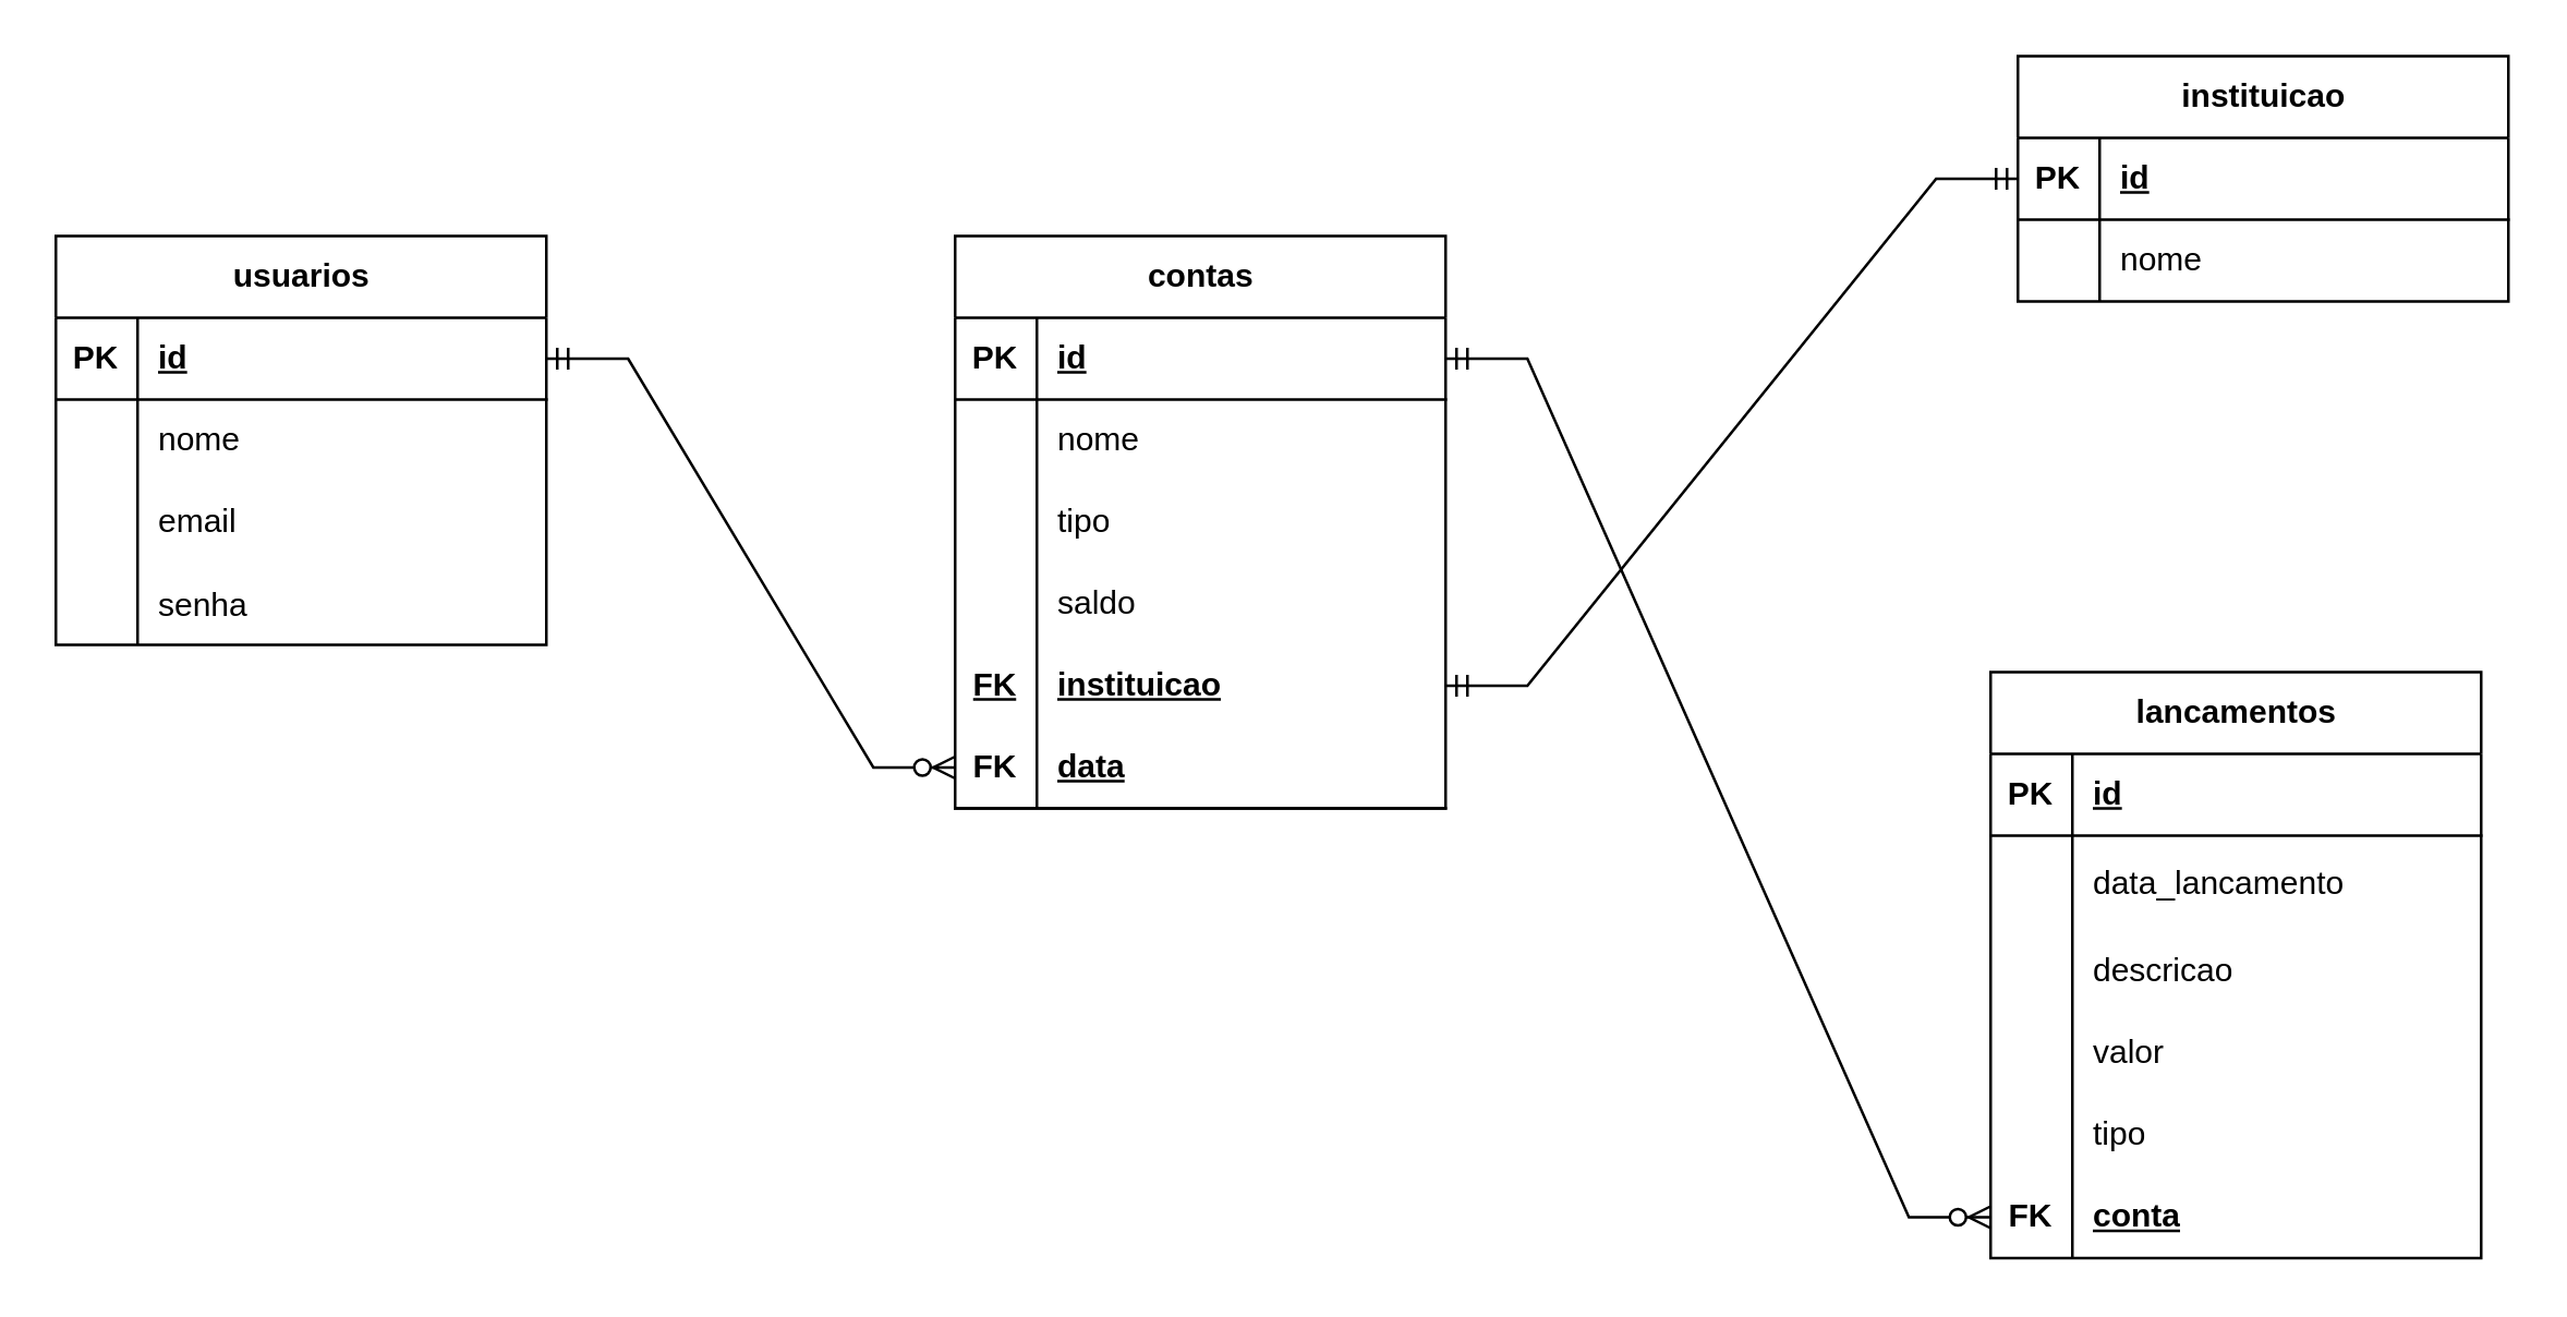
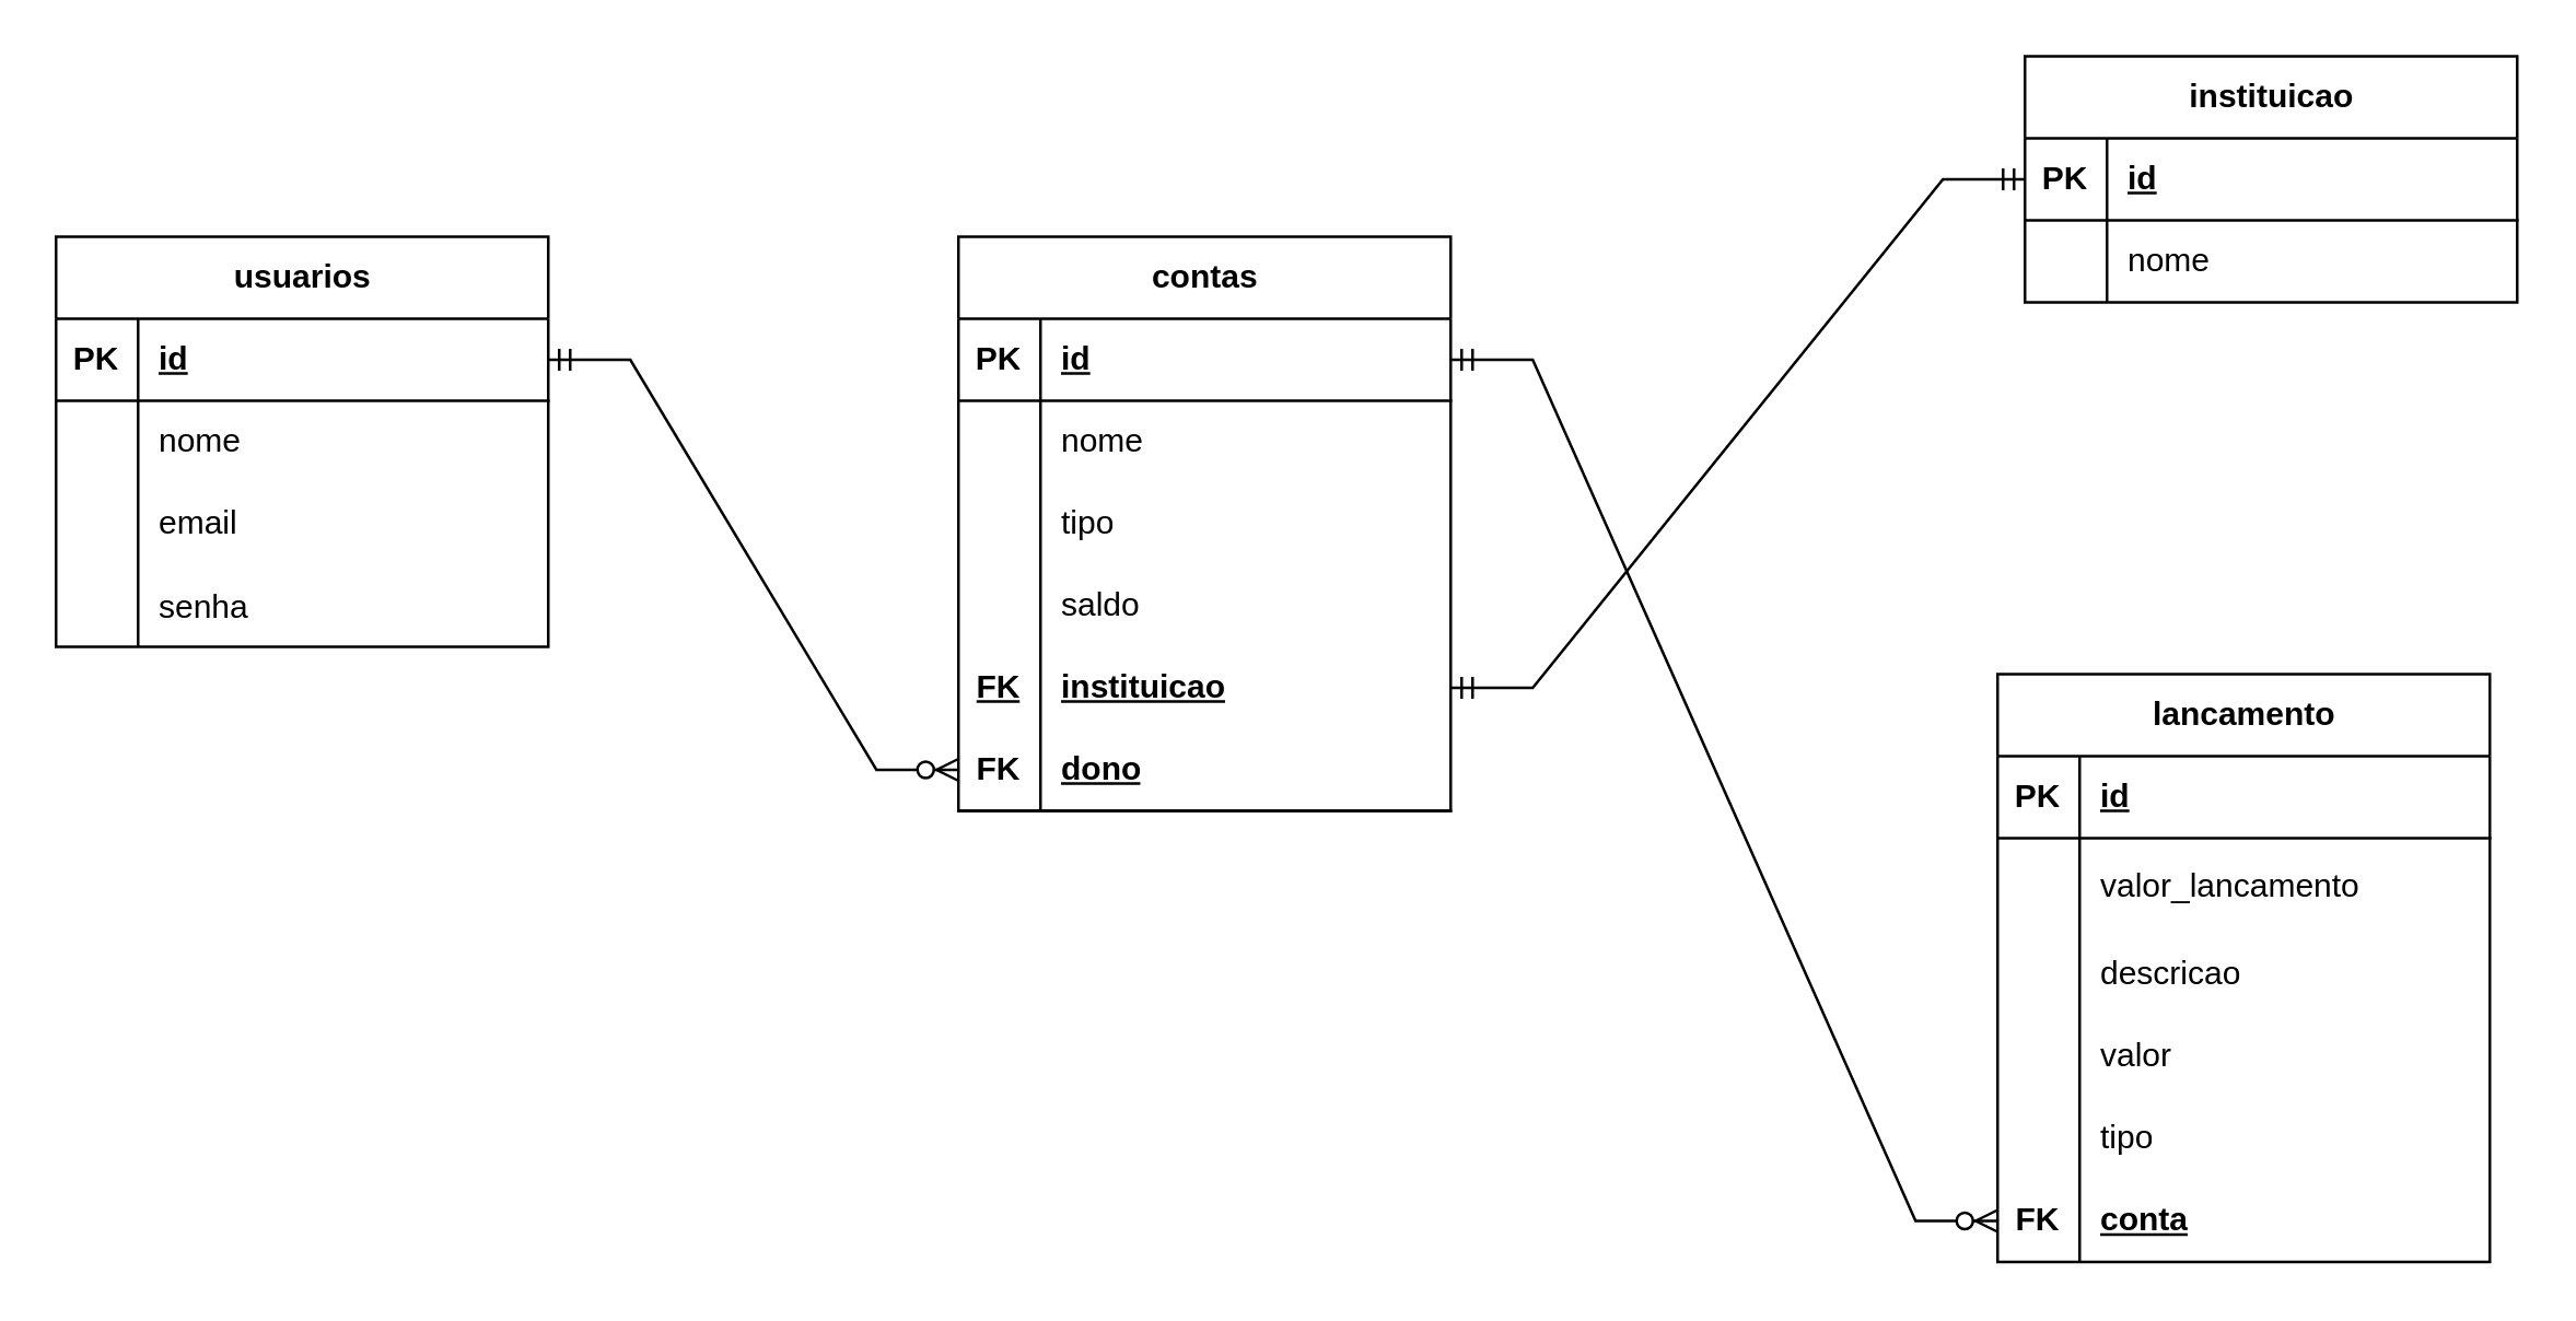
- <mxCell id="35" value="lancamentos" style="shape=table;startSize=30;container=1;collapsible=1;childLayout=tableLayout;fixedRows=1;rowLines=0;fontStyle=1;align=center;resizeLast=1;html=1;" parent="1" vertex="1"><mxGeometry x="730" y="246" width="180" height="215" as="geometry" /></mxCell>
+ <mxCell id="35" value="lancamento" style="shape=table;startSize=30;container=1;collapsible=1;childLayout=tableLayout;fixedRows=1;rowLines=0;fontStyle=1;align=center;resizeLast=1;html=1;" parent="1" vertex="1"><mxGeometry x="730" y="246" width="180" height="215" as="geometry" /></mxCell>
- <mxCell id="33" value="data" style="shape=partialRectangle;connectable=0;fillColor=none;top=0;left=0;bottom=0;right=0;align=left;spacingLeft=6;fontStyle=5;overflow=hidden;whiteSpace=wrap;html=1;" parent="31" vertex="1"><mxGeometry x="30" width="150" height="30" as="geometry"><mxRectangle width="150" height="30" as="alternateBounds" /></mxGeometry></mxCell>
+ <mxCell id="33" value="dono" style="shape=partialRectangle;connectable=0;fillColor=none;top=0;left=0;bottom=0;right=0;align=left;spacingLeft=6;fontStyle=5;overflow=hidden;whiteSpace=wrap;html=1;" parent="31" vertex="1"><mxGeometry x="30" width="150" height="30" as="geometry"><mxRectangle width="150" height="30" as="alternateBounds" /></mxGeometry></mxCell>
- <mxCell id="41" value="data_lancamento" style="shape=partialRectangle;connectable=0;fillColor=none;top=0;left=0;bottom=0;right=0;align=left;spacingLeft=6;overflow=hidden;whiteSpace=wrap;html=1;" parent="39" vertex="1"><mxGeometry x="30" width="150" height="35" as="geometry"><mxRectangle width="150" height="35" as="alternateBounds" /></mxGeometry></mxCell>
+ <mxCell id="41" value="valor_lancamento" style="shape=partialRectangle;connectable=0;fillColor=none;top=0;left=0;bottom=0;right=0;align=left;spacingLeft=6;overflow=hidden;whiteSpace=wrap;html=1;" parent="39" vertex="1"><mxGeometry x="30" width="150" height="35" as="geometry"><mxRectangle width="150" height="35" as="alternateBounds" /></mxGeometry></mxCell>
